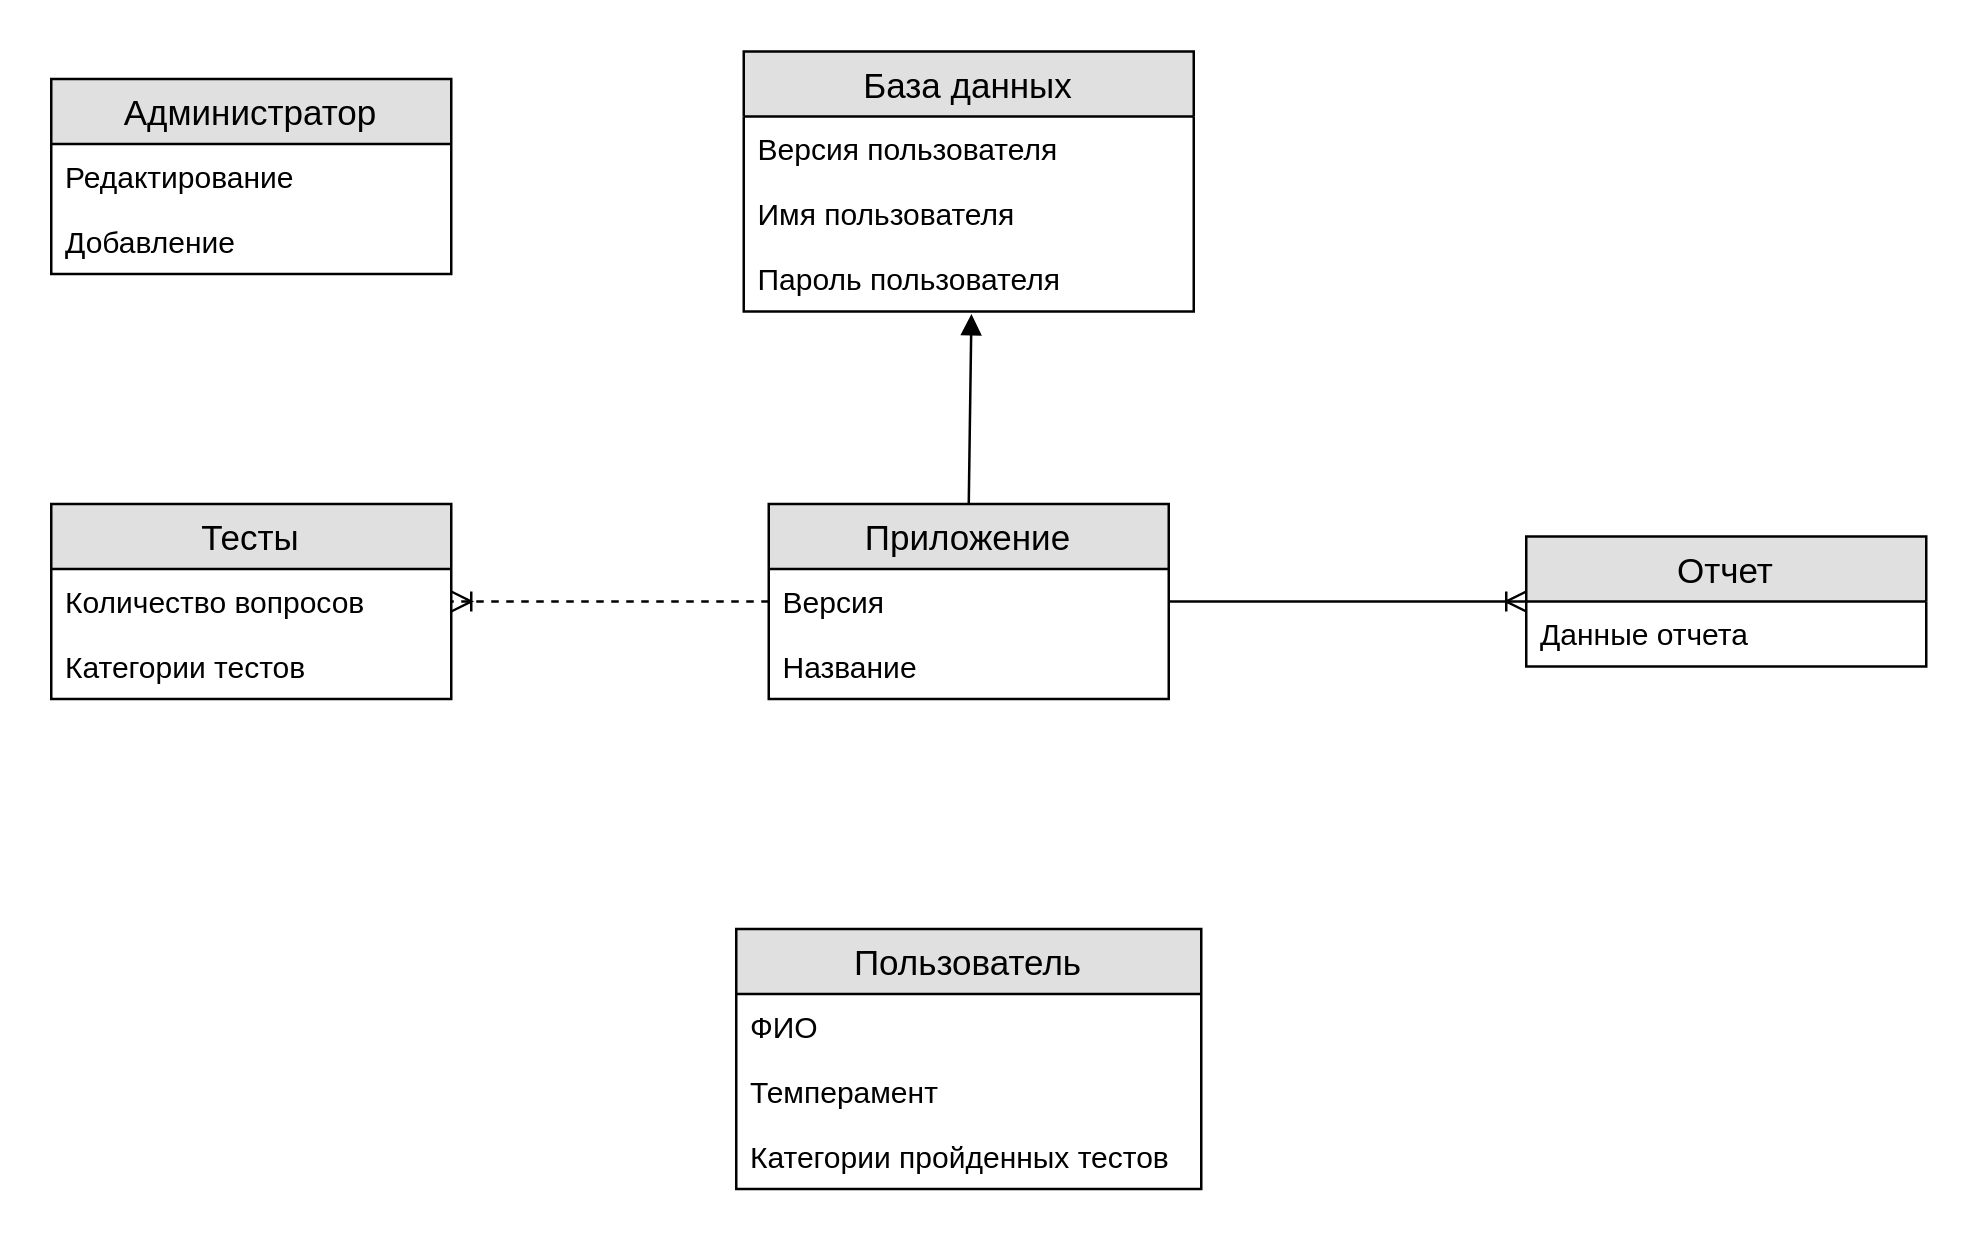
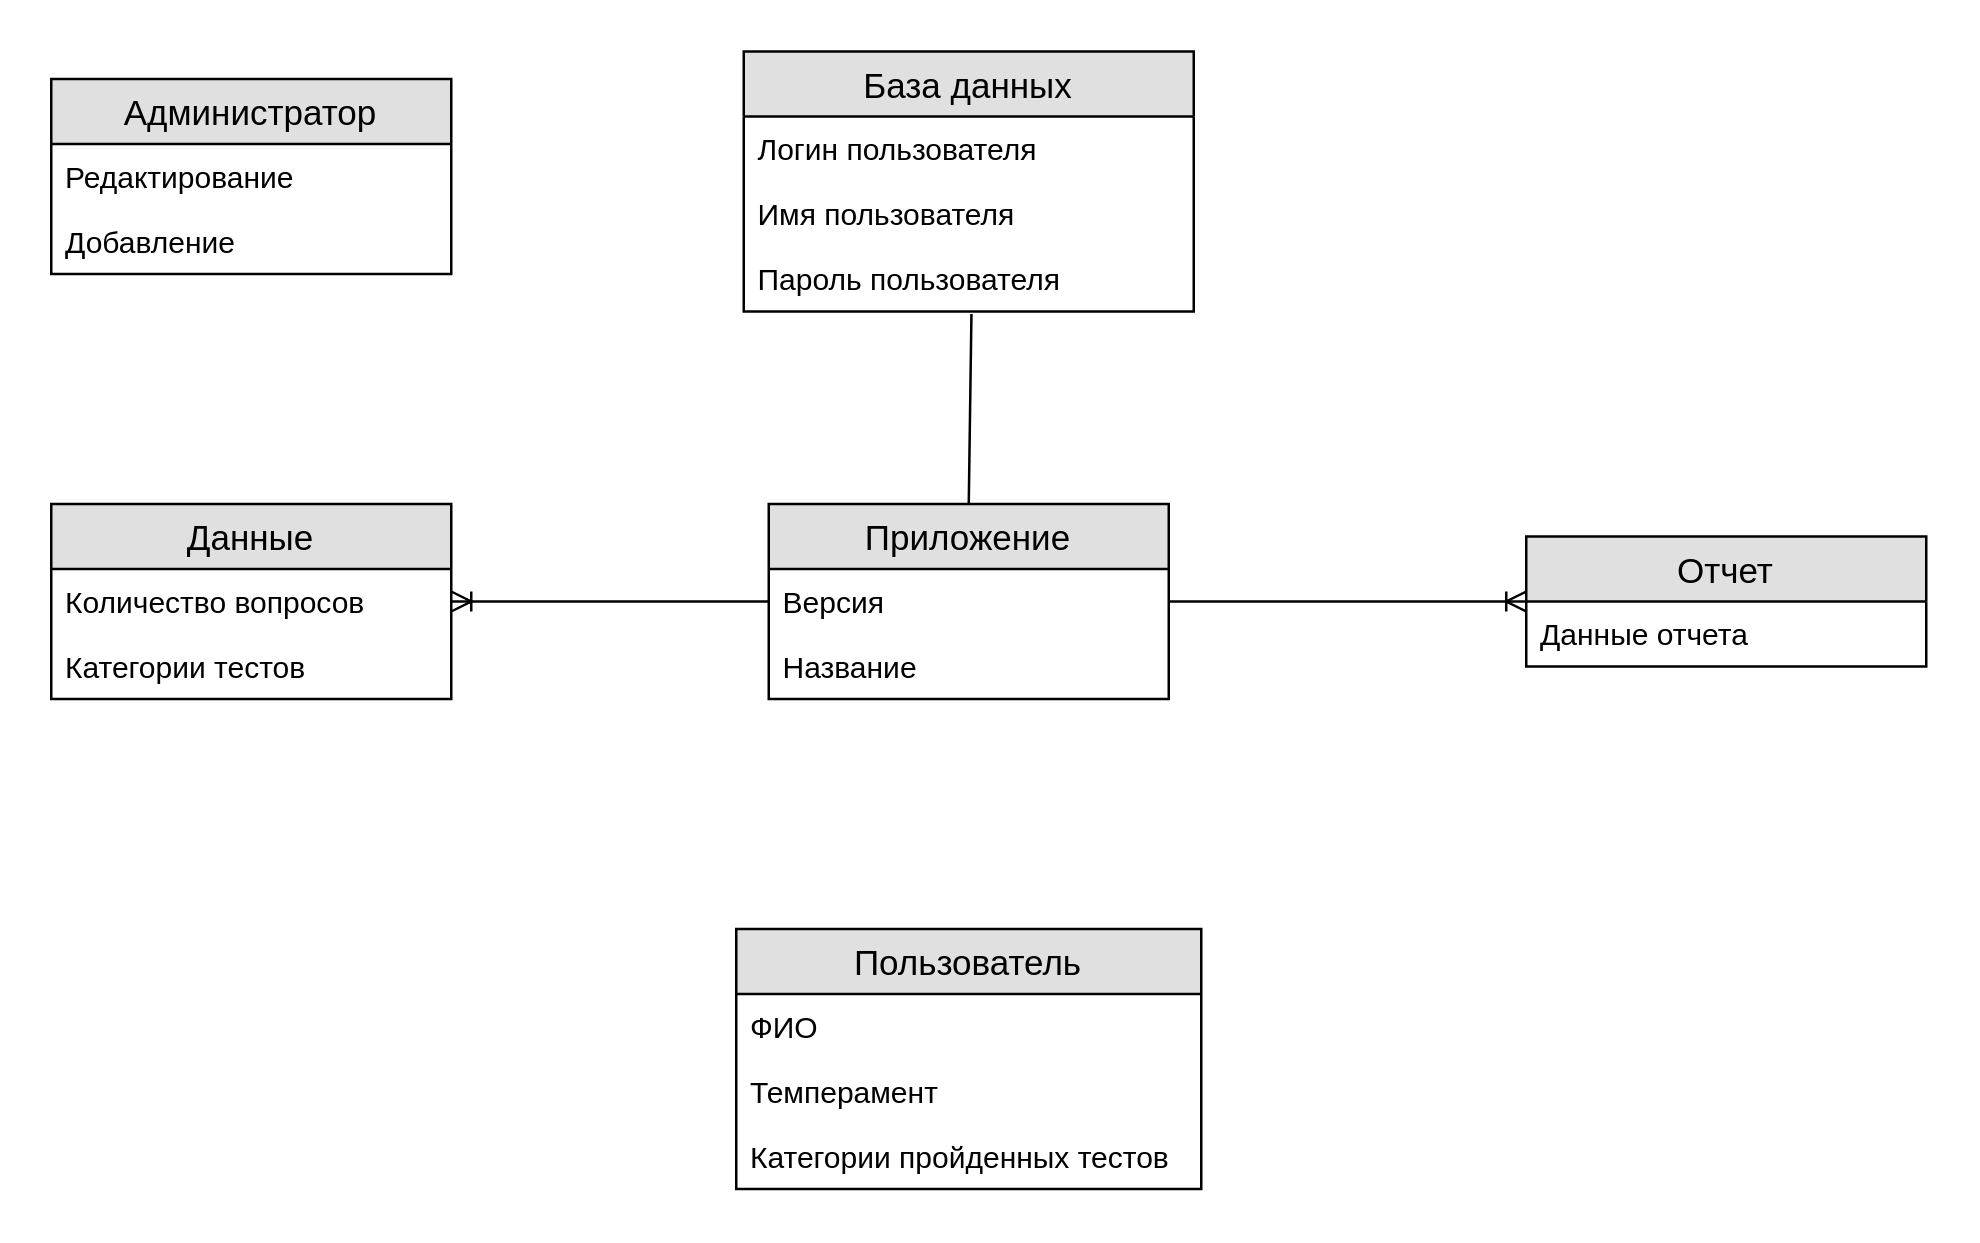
- <mxCell id="21" value="Версия пользователя" style="text;strokeColor=none;fillColor=none;spacingLeft=4;spacingRight=4;overflow=hidden;rotatable=0;points=[[0,0.5],[1,0.5]];portConstraint=eastwest;fontSize=12;" parent="20" vertex="1"><mxGeometry y="26" width="180" height="26" as="geometry" /></mxCell>
+ <mxCell id="21" value="Логин пользователя" style="text;strokeColor=none;fillColor=none;spacingLeft=4;spacingRight=4;overflow=hidden;rotatable=0;points=[[0,0.5],[1,0.5]];portConstraint=eastwest;fontSize=12;" parent="20" vertex="1"><mxGeometry y="26" width="180" height="26" as="geometry" /></mxCell>
- <mxCell id="19" value="" style="endArrow=block;html=1;rounded=0;exitX=0.5;exitY=0;exitDx=0;exitDy=0;entryX=0.506;entryY=1.038;entryDx=0;entryDy=0;entryPerimeter=0;" parent="1" source="2" target="23" edge="1"><mxGeometry relative="1" as="geometry"><mxPoint x="290" y="261" as="sourcePoint" /><mxPoint x="450" y="261" as="targetPoint" /></mxGeometry></mxCell>
+ <mxCell id="19" value="" style="endArrow=none;html=1;rounded=0;exitX=0.5;exitY=0;exitDx=0;exitDy=0;entryX=0.506;entryY=1.038;entryDx=0;entryDy=0;entryPerimeter=0;" parent="1" source="2" target="23" edge="1"><mxGeometry relative="1" as="geometry"><mxPoint x="290" y="261" as="sourcePoint" /><mxPoint x="450" y="261" as="targetPoint" /></mxGeometry></mxCell>
- <mxCell id="8" value="Тесты" style="swimlane;fontStyle=0;childLayout=stackLayout;horizontal=1;startSize=26;fillColor=#e0e0e0;horizontalStack=0;resizeParent=1;resizeParentMax=0;resizeLast=0;collapsible=1;marginBottom=0;swimlaneFillColor=#ffffff;align=center;fontSize=14;" parent="1" vertex="1"><mxGeometry x="20" y="201" width="160" height="78" as="geometry" /></mxCell>
+ <mxCell id="8" value="Данные" style="swimlane;fontStyle=0;childLayout=stackLayout;horizontal=1;startSize=26;fillColor=#e0e0e0;horizontalStack=0;resizeParent=1;resizeParentMax=0;resizeLast=0;collapsible=1;marginBottom=0;swimlaneFillColor=#ffffff;align=center;fontSize=14;" parent="1" vertex="1"><mxGeometry x="20" y="201" width="160" height="78" as="geometry" /></mxCell>
- <mxCell id="18" value="" style="fontSize=12;html=1;endArrow=ERoneToMany;entryX=1;entryY=0.5;entryDx=0;entryDy=0;exitX=0;exitY=0.5;exitDx=0;exitDy=0;dashed=1;" parent="1" source="3" target="9" edge="1"><mxGeometry width="100" height="100" relative="1" as="geometry"><mxPoint x="397" y="289" as="sourcePoint" /><mxPoint x="397" y="381" as="targetPoint" /><Array as="points" /></mxGeometry></mxCell>
+ <mxCell id="18" value="" style="fontSize=12;html=1;endArrow=ERoneToMany;entryX=1;entryY=0.5;entryDx=0;entryDy=0;exitX=0;exitY=0.5;exitDx=0;exitDy=0;" parent="1" source="3" target="9" edge="1"><mxGeometry width="100" height="100" relative="1" as="geometry"><mxPoint x="397" y="289" as="sourcePoint" /><mxPoint x="397" y="381" as="targetPoint" /><Array as="points" /></mxGeometry></mxCell>
